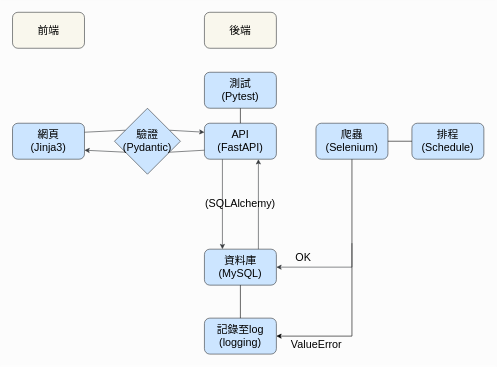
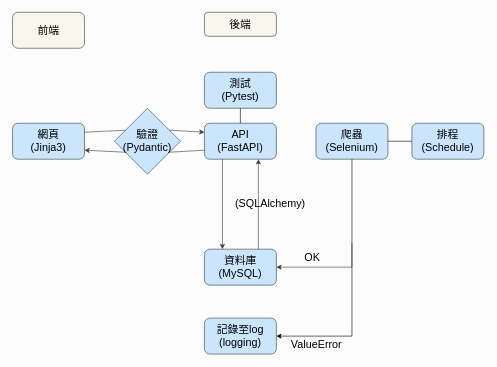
- <mxCell id="3" value="&lt;font style=&quot;font-size: 18px;&quot;&gt;後端&lt;/font&gt;" style="rounded=1;whiteSpace=wrap;html=1;fillColor=#f9f7ed;strokeColor=#36393d;" parent="1" vertex="1"><mxGeometry x="340" y="20" width="120" height="60" as="geometry" /></mxCell>
+ <mxCell id="3" value="&lt;font style=&quot;font-size: 18px;&quot;&gt;後端&lt;/font&gt;" style="rounded=1;whiteSpace=wrap;html=1;fillColor=#f9f7ed;strokeColor=#36393d;" parent="1" vertex="1"><mxGeometry x="340" y="20" width="120" height="40" as="geometry" /></mxCell>
- <mxCell id="22" value="(SQLAlchemy)" style="text;html=1;strokeColor=none;fillColor=none;align=center;verticalAlign=middle;whiteSpace=wrap;rounded=0;fontSize=18;" parent="1" vertex="1"><mxGeometry x="340" y="325" width="120" height="30" as="geometry" /></mxCell>
+ <mxCell id="22" value="(SQLAlchemy)" style="text;html=1;strokeColor=none;fillColor=none;align=center;verticalAlign=middle;whiteSpace=wrap;rounded=0;fontSize=18;" parent="1" vertex="1"><mxGeometry x="390" y="325" width="120" height="30" as="geometry" /></mxCell>
- <mxCell id="19" value="OK" style="text;html=1;strokeColor=none;fillColor=none;align=center;verticalAlign=middle;whiteSpace=wrap;rounded=0;fontSize=18;" parent="1" vertex="1"><mxGeometry x="475" y="415" width="60" height="30" as="geometry" /></mxCell>
+ <mxCell id="19" value="OK" style="text;html=1;strokeColor=none;fillColor=none;align=center;verticalAlign=middle;whiteSpace=wrap;rounded=0;fontSize=18;" parent="1" vertex="1"><mxGeometry x="490" y="415" width="60" height="30" as="geometry" /></mxCell>
- <mxCell id="20" value="" style="endArrow=none;html=1;rounded=0;fontSize=18;entryX=0.5;entryY=1;entryDx=0;entryDy=0;exitX=0.5;exitY=0;exitDx=0;exitDy=0;" parent="1" source="15" target="6" edge="1"><mxGeometry width="50" height="50" relative="1" as="geometry"><mxPoint x="260" y="535" as="sourcePoint" /><mxPoint x="310" y="485" as="targetPoint" /></mxGeometry></mxCell>
